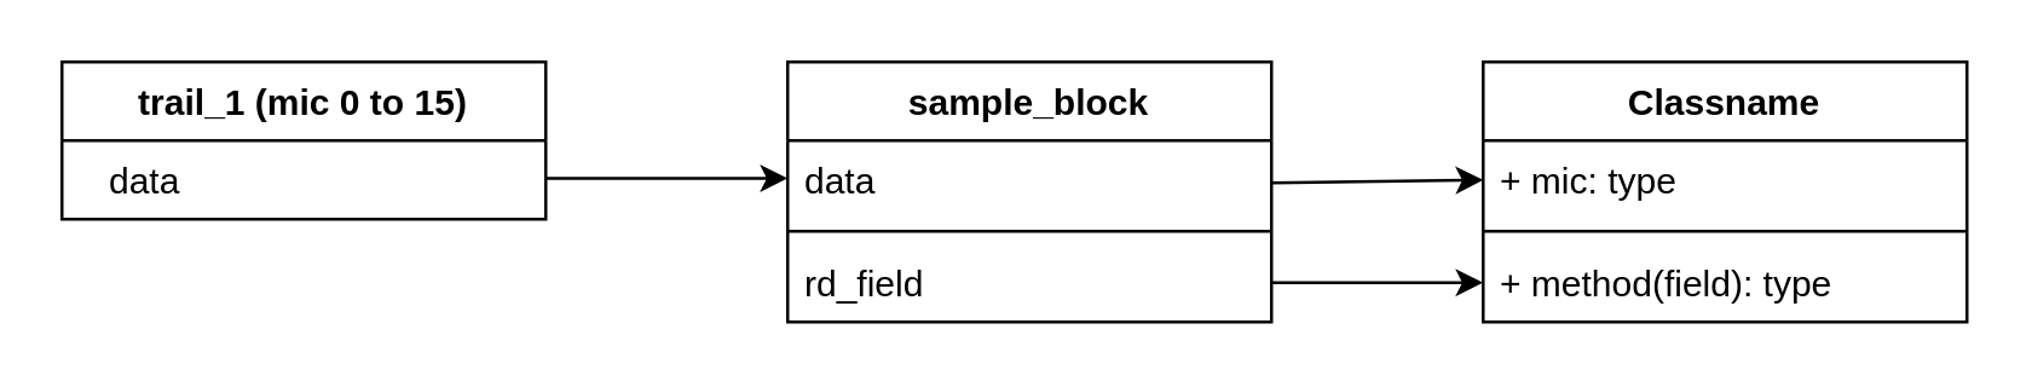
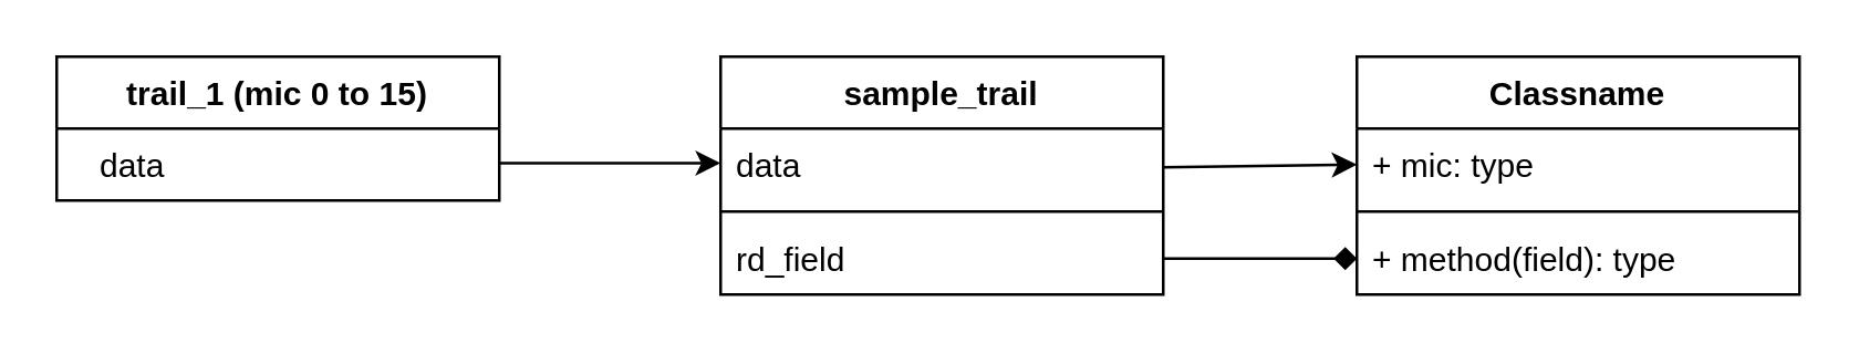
- <mxCell id="3" value="sample_block" style="swimlane;fontStyle=1;align=center;verticalAlign=top;childLayout=stackLayout;horizontal=1;startSize=26;horizontalStack=0;resizeParent=1;resizeParentMax=0;resizeLast=0;collapsible=1;marginBottom=0;" vertex="1" parent="1"><mxGeometry x="260" y="20" width="160" height="86" as="geometry" /></mxCell>
+ <mxCell id="3" value="sample_trail" style="swimlane;fontStyle=1;align=center;verticalAlign=top;childLayout=stackLayout;horizontal=1;startSize=26;horizontalStack=0;resizeParent=1;resizeParentMax=0;resizeLast=0;collapsible=1;marginBottom=0;" vertex="1" parent="1"><mxGeometry x="260" y="20" width="160" height="86" as="geometry" /></mxCell>
- <mxCell id="14" value="" style="endArrow=classic;html=1;rounded=0;entryX=0;entryY=0.5;entryDx=0;entryDy=0;exitX=1;exitY=0.5;exitDx=0;exitDy=0;" edge="1" parent="1" source="6" target="12"><mxGeometry width="50" height="50" relative="1" as="geometry"><mxPoint x="380" y="280" as="sourcePoint" /><mxPoint x="430" y="230" as="targetPoint" /></mxGeometry></mxCell>
+ <mxCell id="14" value="" style="endArrow=diamond;html=1;rounded=0;entryX=0;entryY=0.5;entryDx=0;entryDy=0;exitX=1;exitY=0.5;exitDx=0;exitDy=0;" edge="1" parent="1" source="6" target="12"><mxGeometry width="50" height="50" relative="1" as="geometry"><mxPoint x="380" y="280" as="sourcePoint" /><mxPoint x="430" y="230" as="targetPoint" /></mxGeometry></mxCell>
